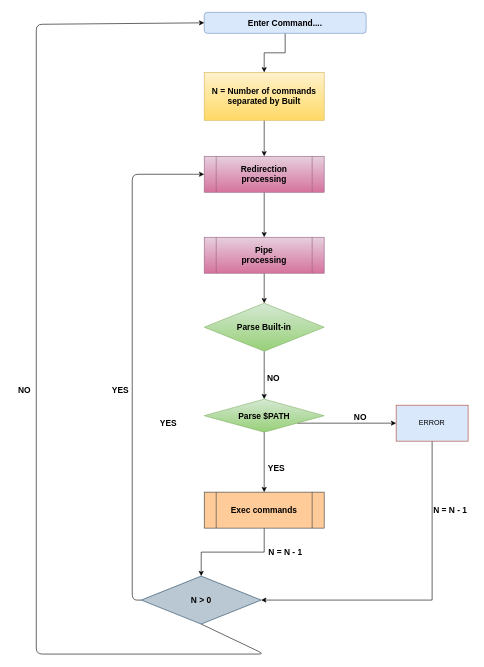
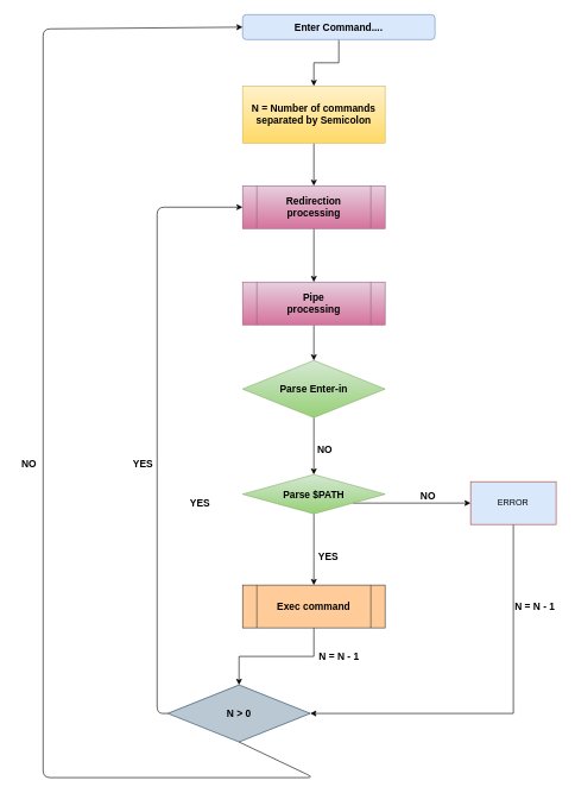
- <mxCell id="5" value="&lt;b&gt;&lt;font style=&quot;font-size: 14px&quot;&gt;N = Number of commands separated by Built&lt;/font&gt;&lt;/b&gt;" style="rounded=0;whiteSpace=wrap;html=1;fillColor=#fff2cc;strokeColor=#d6b656;gradientColor=#ffd966;" vertex="1" parent="1"><mxGeometry x="340" y="120" width="200" height="80" as="geometry" /></mxCell>
+ <mxCell id="5" value="&lt;b&gt;&lt;font style=&quot;font-size: 14px&quot;&gt;N = Number of commands separated by Semicolon&lt;/font&gt;&lt;/b&gt;" style="rounded=0;whiteSpace=wrap;html=1;fillColor=#fff2cc;strokeColor=#d6b656;gradientColor=#ffd966;" vertex="1" parent="1"><mxGeometry x="340" y="120" width="200" height="80" as="geometry" /></mxCell>
- <mxCell id="7" value="&lt;b&gt;&lt;font style=&quot;font-size: 14px&quot;&gt;Parse Built-in&lt;/font&gt;&lt;/b&gt;" style="rhombus;whiteSpace=wrap;html=1;fillColor=#d5e8d4;strokeColor=#82b366;gradientColor=#97d077;" vertex="1" parent="1"><mxGeometry x="340" y="505" width="200" height="80" as="geometry" /></mxCell>
+ <mxCell id="7" value="&lt;b&gt;&lt;font style=&quot;font-size: 14px&quot;&gt;Parse Enter-in&lt;/font&gt;&lt;/b&gt;" style="rhombus;whiteSpace=wrap;html=1;fillColor=#d5e8d4;strokeColor=#82b366;gradientColor=#97d077;" vertex="1" parent="1"><mxGeometry x="340" y="505" width="200" height="80" as="geometry" /></mxCell>
- <mxCell id="19" value="&lt;b&gt;&lt;font style=&quot;font-size: 14px&quot;&gt;Exec commands&lt;/font&gt;&lt;/b&gt;" style="shape=process;whiteSpace=wrap;html=1;backgroundOutline=1;fillColor=#ffcc99;strokeColor=#36393d;" vertex="1" parent="1"><mxGeometry x="340" y="820" width="200" height="60" as="geometry" /></mxCell>
+ <mxCell id="19" value="&lt;b&gt;&lt;font style=&quot;font-size: 14px&quot;&gt;Exec command&lt;/font&gt;&lt;/b&gt;" style="shape=process;whiteSpace=wrap;html=1;backgroundOutline=1;fillColor=#ffcc99;strokeColor=#36393d;" vertex="1" parent="1"><mxGeometry x="340" y="820" width="200" height="60" as="geometry" /></mxCell>
